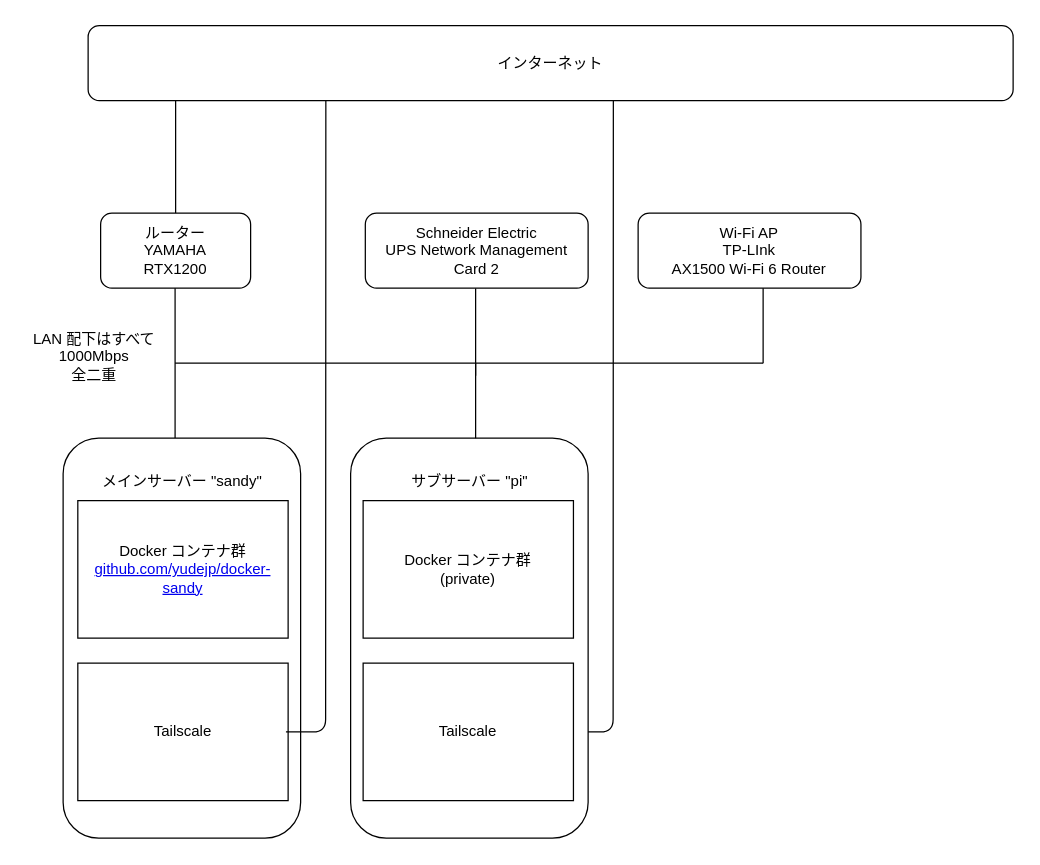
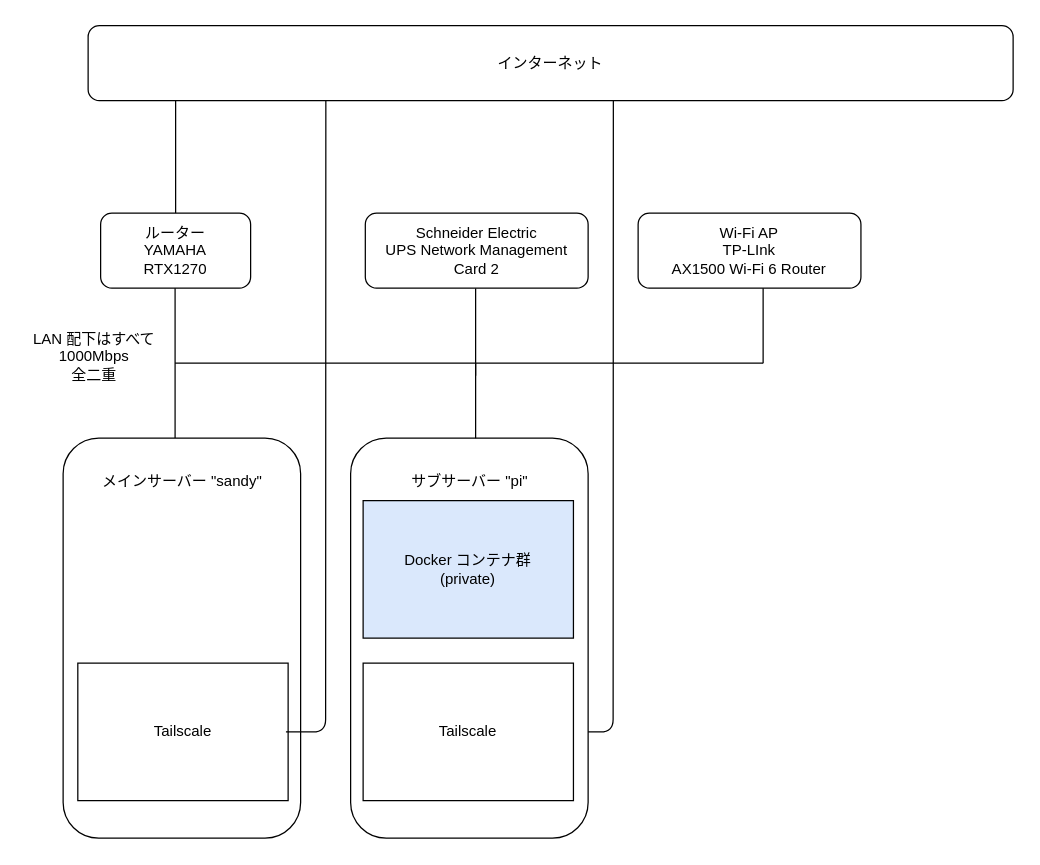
- <mxCell id="5" value="ルーター&lt;br&gt;YAMAHA&lt;br&gt;RTX1200" style="rounded=1;whiteSpace=wrap;html=1;" vertex="1" parent="1"><mxGeometry x="80" y="170" width="120" height="60" as="geometry" /></mxCell>
+ <mxCell id="5" value="ルーター&lt;br&gt;YAMAHA&lt;br&gt;RTX1270" style="rounded=1;whiteSpace=wrap;html=1;" vertex="1" parent="1"><mxGeometry x="80" y="170" width="120" height="60" as="geometry" /></mxCell>
- <mxCell id="11" value="Docker コンテナ群&lt;br&gt;&lt;a href=&quot;https://github.com/yudejp/docker-sandy&quot;&gt;github.com/yudejp/docker-sandy&lt;/a&gt;" style="rounded=0;whiteSpace=wrap;html=1;" vertex="1" parent="1"><mxGeometry x="61.75" y="400" width="168.25" height="110" as="geometry" /></mxCell>
- <mxCell id="17" value="Docker コンテナ群&lt;br&gt;(private)" style="rounded=0;whiteSpace=wrap;html=1;" vertex="1" parent="1"><mxGeometry x="290" y="400" width="168.25" height="110" as="geometry" /></mxCell>
+ <mxCell id="17" value="Docker コンテナ群&lt;br&gt;(private)" style="rounded=0;whiteSpace=wrap;html=1;fillColor=#dae8fc;" vertex="1" parent="1"><mxGeometry x="290" y="400" width="168.25" height="110" as="geometry" /></mxCell>
